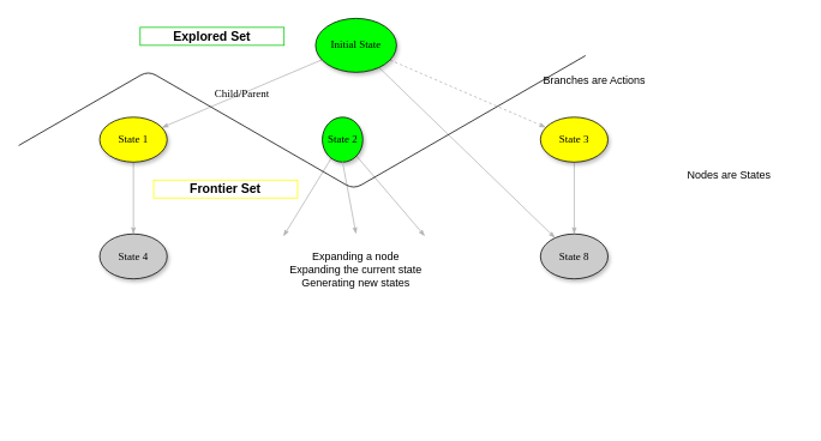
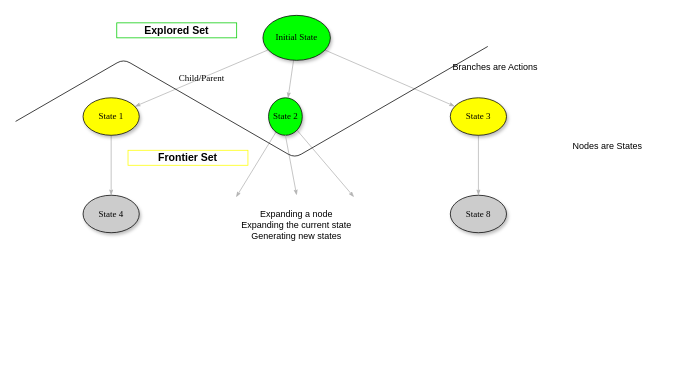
- <mxCell id="4" value="" style="edgeStyle=none;rounded=1;html=1;labelBackgroundColor=none;startArrow=none;startFill=0;startSize=5;endArrow=classicThin;endFill=1;endSize=5;jettySize=auto;orthogonalLoop=1;strokeColor=#B3B3B3;strokeWidth=1;fontFamily=Verdana;fontSize=12;fontColor=#000000;dashed=1;" parent="1" source="5" target="10" edge="1"><mxGeometry relative="1" as="geometry" /></mxCell>
+ <mxCell id="4" value="" style="edgeStyle=none;rounded=1;html=1;labelBackgroundColor=none;startArrow=none;startFill=0;startSize=5;endArrow=classicThin;endFill=1;endSize=5;jettySize=auto;orthogonalLoop=1;strokeColor=#B3B3B3;strokeWidth=1;fontFamily=Verdana;fontSize=12;fontColor=#000000;" parent="1" source="5" target="10" edge="1"><mxGeometry relative="1" as="geometry" /></mxCell>
- <mxCell id="2" style="edgeStyle=none;rounded=1;html=1;labelBackgroundColor=none;startArrow=none;startFill=0;startSize=5;endArrow=classicThin;endFill=1;endSize=5;jettySize=auto;orthogonalLoop=1;strokeColor=#B3B3B3;strokeWidth=1;fontFamily=Verdana;fontSize=12;fontColor=#000000;" parent="1" source="5" target="21" edge="1"><mxGeometry relative="1" as="geometry" /></mxCell>
+ <mxCell id="2" style="edgeStyle=none;rounded=1;html=1;labelBackgroundColor=none;startArrow=none;startFill=0;startSize=5;endArrow=classicThin;endFill=1;endSize=5;jettySize=auto;orthogonalLoop=1;strokeColor=#B3B3B3;strokeWidth=1;fontFamily=Verdana;fontSize=12;fontColor=#000000;" parent="1" source="5" target="8" edge="1"><mxGeometry relative="1" as="geometry" /></mxCell>
